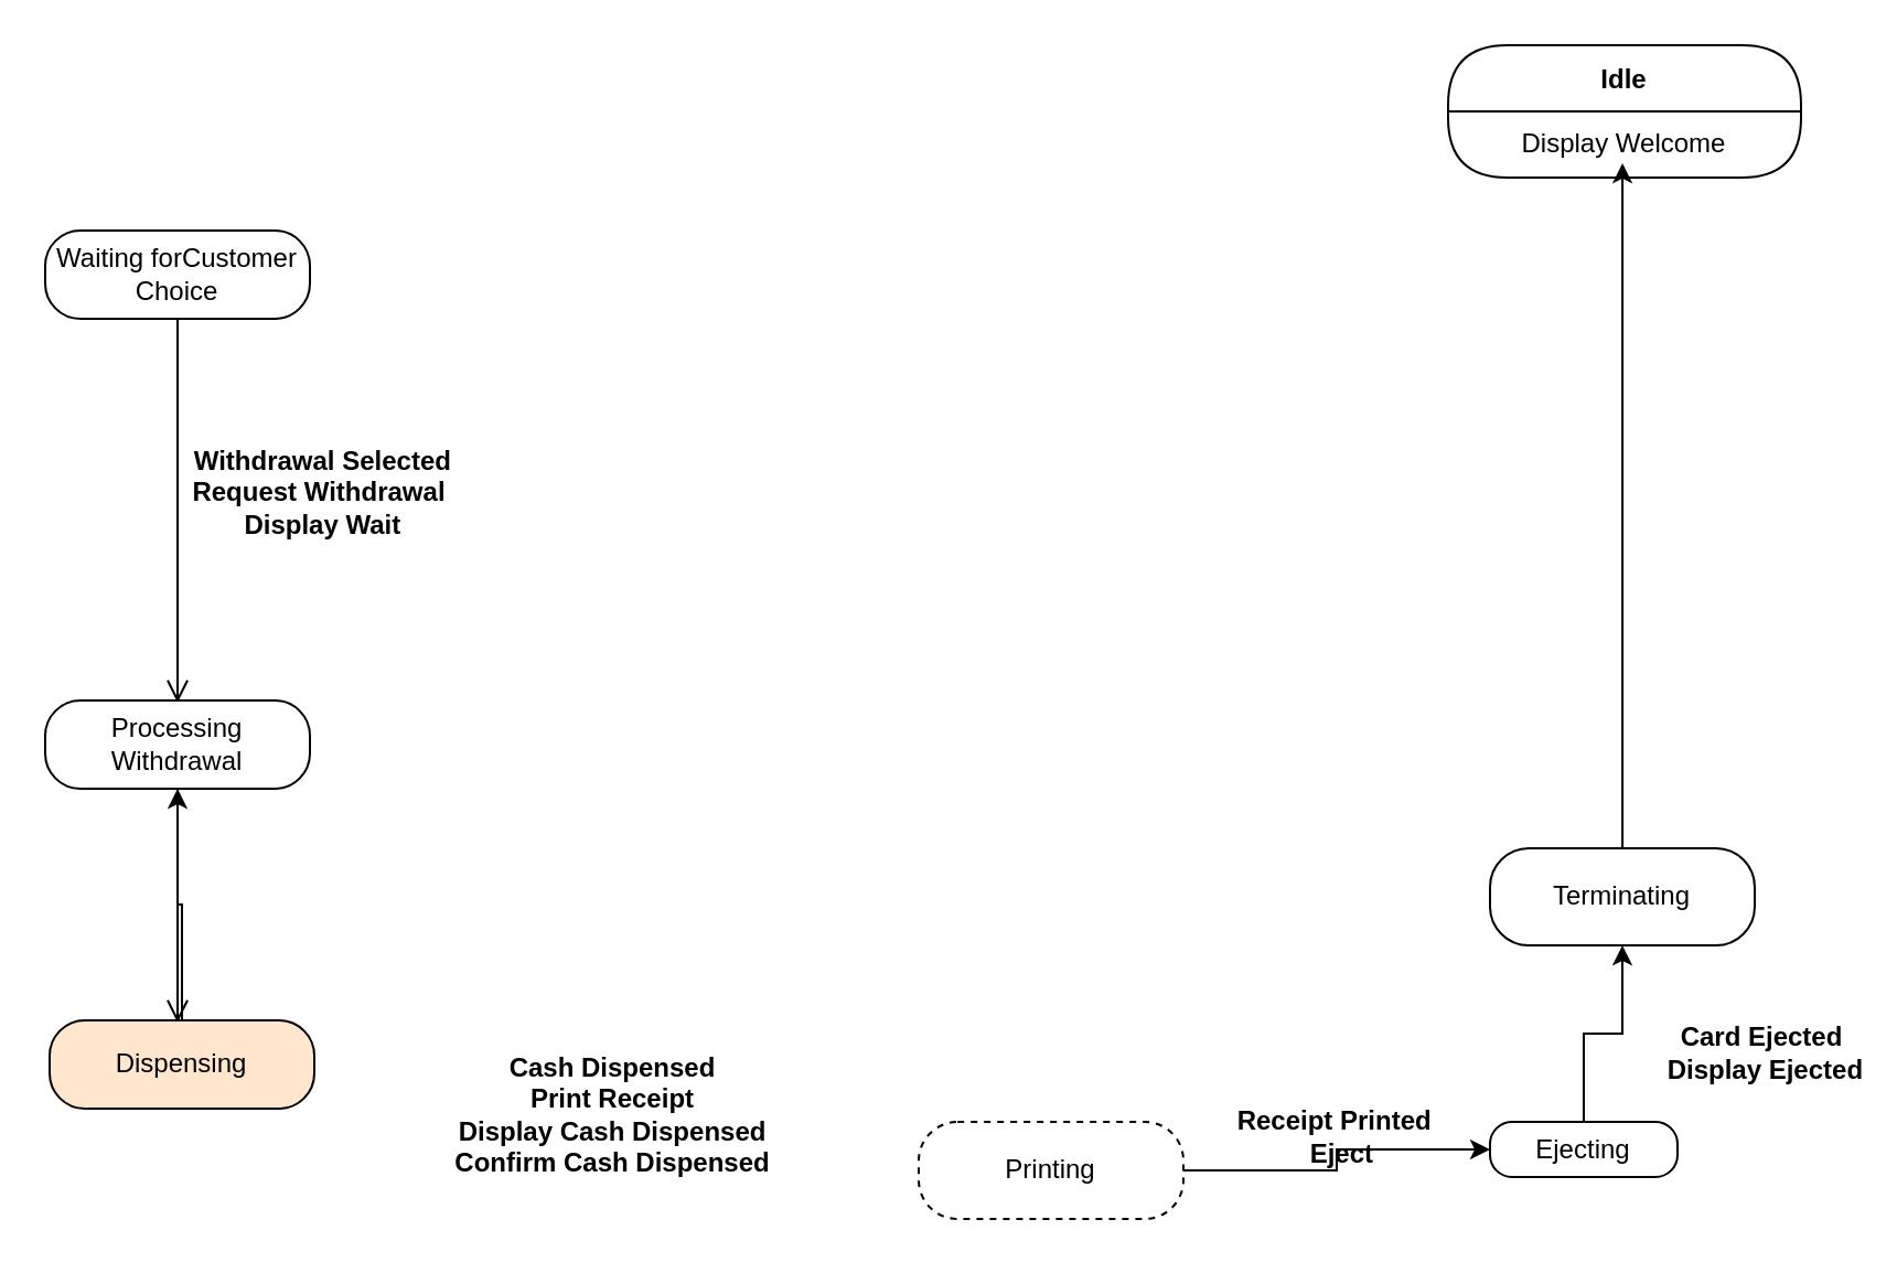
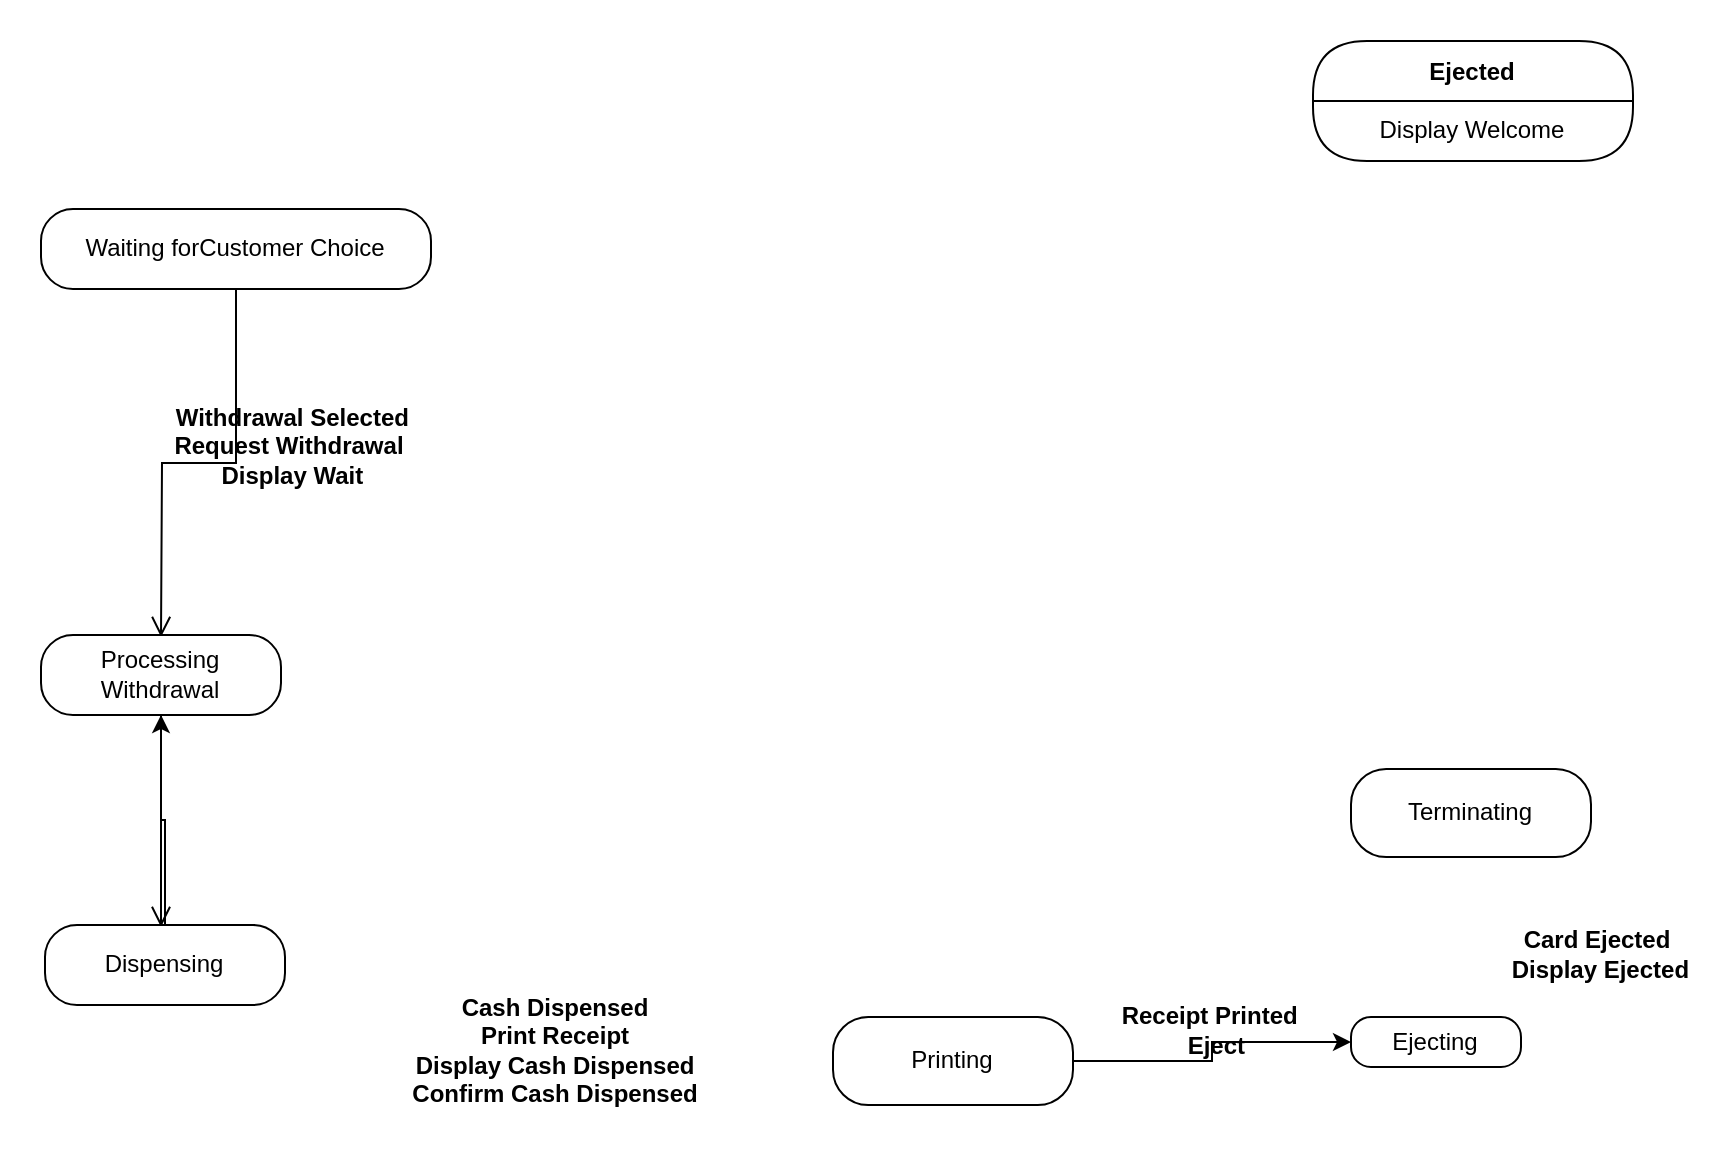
- <mxCell id="2" value="Idle" style="swimlane;fontStyle=1;align=center;verticalAlign=middle;childLayout=stackLayout;horizontal=1;startSize=30;horizontalStack=0;resizeParent=0;resizeLast=1;container=0;collapsible=0;rounded=1;arcSize=30;swimlaneFillColor=#FFFFFF;dropTarget=0;direction=east;" vertex="1" parent="1"><mxGeometry x="656" y="20" width="160" height="60" as="geometry" /></mxCell>
+ <mxCell id="2" value="Ejected" style="swimlane;fontStyle=1;align=center;verticalAlign=middle;childLayout=stackLayout;horizontal=1;startSize=30;horizontalStack=0;resizeParent=0;resizeLast=1;container=0;collapsible=0;rounded=1;arcSize=30;swimlaneFillColor=#FFFFFF;dropTarget=0;direction=east;" vertex="1" parent="1"><mxGeometry x="656" y="20" width="160" height="60" as="geometry" /></mxCell>
- <mxCell id="4" value="Waiting forCustomer Choice" style="rounded=1;whiteSpace=wrap;html=1;arcSize=40;" vertex="1" parent="1"><mxGeometry x="20" y="104" width="120" height="40" as="geometry" /></mxCell>
+ <mxCell id="4" value="Waiting forCustomer Choice" style="rounded=1;whiteSpace=wrap;html=1;arcSize=40;" vertex="1" parent="1"><mxGeometry x="20" y="104" width="195" height="40" as="geometry" /></mxCell>
- <mxCell id="19" style="edgeStyle=orthogonalEdgeStyle;rounded=0;orthogonalLoop=1;jettySize=auto;html=1;entryX=0.494;entryY=0.782;entryDx=0;entryDy=0;entryPerimeter=0;" edge="1" parent="1" source="17" target="3"><mxGeometry relative="1" as="geometry" /></mxCell>
- <mxCell id="14" value="" style="edgeStyle=orthogonalEdgeStyle;rounded=0;orthogonalLoop=1;jettySize=auto;html=1;" edge="1" parent="1" source="15" target="17"><mxGeometry relative="1" as="geometry" /></mxCell>
- <mxCell id="9" value="Dispensing" style="rounded=1;whiteSpace=wrap;html=1;arcSize=40;fillColor=#ffe6cc;" vertex="1" parent="1"><mxGeometry x="22" y="462" width="120" height="40" as="geometry" /></mxCell>
+ <mxCell id="9" value="Dispensing" style="rounded=1;whiteSpace=wrap;html=1;arcSize=40;" vertex="1" parent="1"><mxGeometry x="22" y="462" width="120" height="40" as="geometry" /></mxCell>
- <mxCell id="13" value="Cash Dispensed &lt;br&gt;Print Receipt&lt;br&gt;Display Cash Dispensed&lt;br&gt;Confirm Cash Dispensed" style="text;align=center;fontStyle=1;verticalAlign=middle;spacingLeft=3;spacingRight=3;rotatable=0;points=[[0,0.5],[1,0.5]];portConstraint=eastwest;html=1;" vertex="1" parent="1"><mxGeometry x="205" y="475" width="143" height="60" as="geometry" /></mxCell>
+ <mxCell id="13" value="Cash Dispensed &lt;br&gt;Print Receipt&lt;br&gt;Display Cash Dispensed&lt;br&gt;Confirm Cash Dispensed" style="text;align=center;fontStyle=1;verticalAlign=middle;spacingLeft=3;spacingRight=3;rotatable=0;points=[[0,0.5],[1,0.5]];portConstraint=eastwest;html=1;" vertex="1" parent="1"><mxGeometry x="205" y="495" width="143" height="60" as="geometry" /></mxCell>
- <mxCell id="12" value="Printing" style="rounded=1;whiteSpace=wrap;html=1;arcSize=40;dashed=1;" vertex="1" parent="1"><mxGeometry x="416" y="508" width="120" height="44" as="geometry" /></mxCell>
+ <mxCell id="12" value="Printing" style="rounded=1;whiteSpace=wrap;html=1;arcSize=40;" vertex="1" parent="1"><mxGeometry x="416" y="508" width="120" height="44" as="geometry" /></mxCell>
